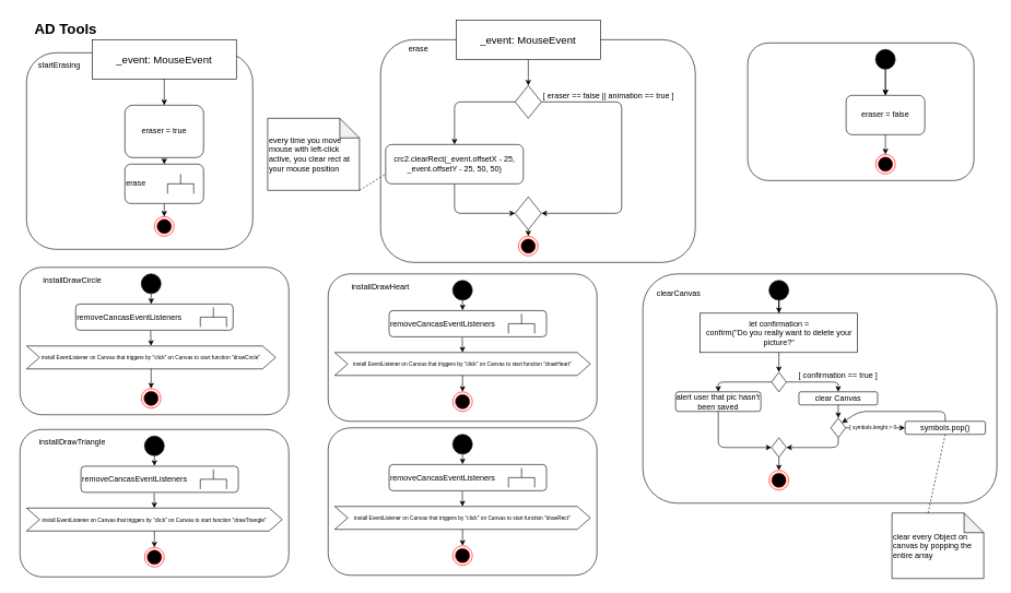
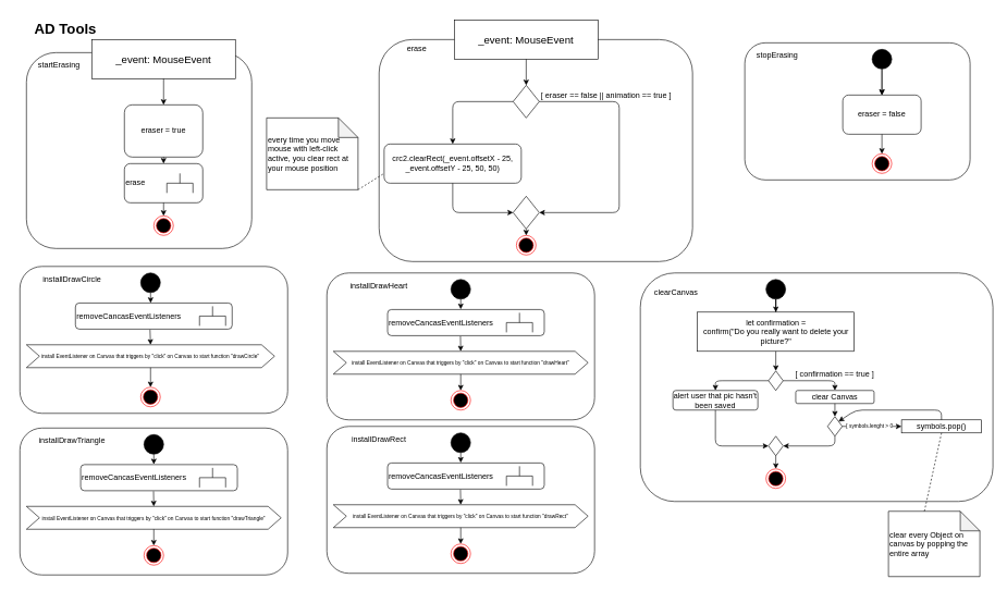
+ <mxCell id="33" value="stopErasing" style="text;html=1;strokeColor=none;fillColor=none;align=center;verticalAlign=middle;whiteSpace=wrap;rounded=0;" vertex="1" parent="1"><mxGeometry x="1150" y="75" width="80" height="20" as="geometry" /></mxCell>
- <mxCell id="49" value="symbols.pop()" style="rounded=1;whiteSpace=wrap;html=1;" vertex="1" parent="1"><mxGeometry x="1380" y="642.5" width="122.5" height="20" as="geometry" /></mxCell>
+ <mxCell id="49" value="symbols.pop()" style="whiteSpace=wrap;html=1;rounded=0;" vertex="1" parent="1"><mxGeometry x="1380" y="642.5" width="122.5" height="20" as="geometry" /></mxCell>
+ <mxCell id="82" value="installDrawRect" style="text;html=1;strokeColor=none;fillColor=none;align=center;verticalAlign=middle;whiteSpace=wrap;rounded=0;" vertex="1" parent="1"><mxGeometry x="530" y="662.5" width="100" height="20" as="geometry" /></mxCell>
